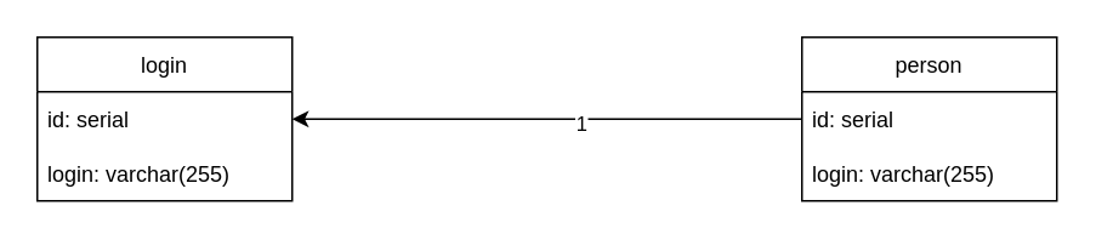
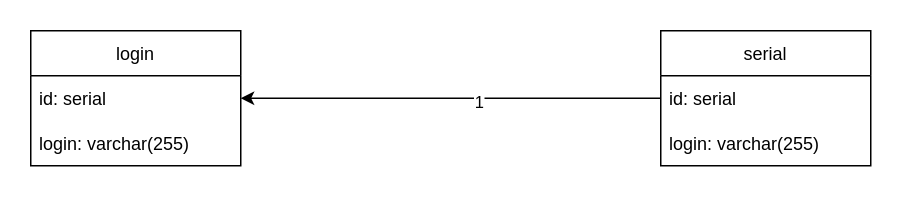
- <mxCell id="7" value="person" style="swimlane;fontStyle=0;childLayout=stackLayout;horizontal=1;startSize=30;horizontalStack=0;resizeParent=1;resizeParentMax=0;resizeLast=0;collapsible=1;marginBottom=0;" vertex="1" parent="1"><mxGeometry x="440" y="20" width="140" height="90" as="geometry" /></mxCell>
+ <mxCell id="7" value="serial" style="swimlane;fontStyle=0;childLayout=stackLayout;horizontal=1;startSize=30;horizontalStack=0;resizeParent=1;resizeParentMax=0;resizeLast=0;collapsible=1;marginBottom=0;" vertex="1" parent="1"><mxGeometry x="440" y="20" width="140" height="90" as="geometry" /></mxCell>
